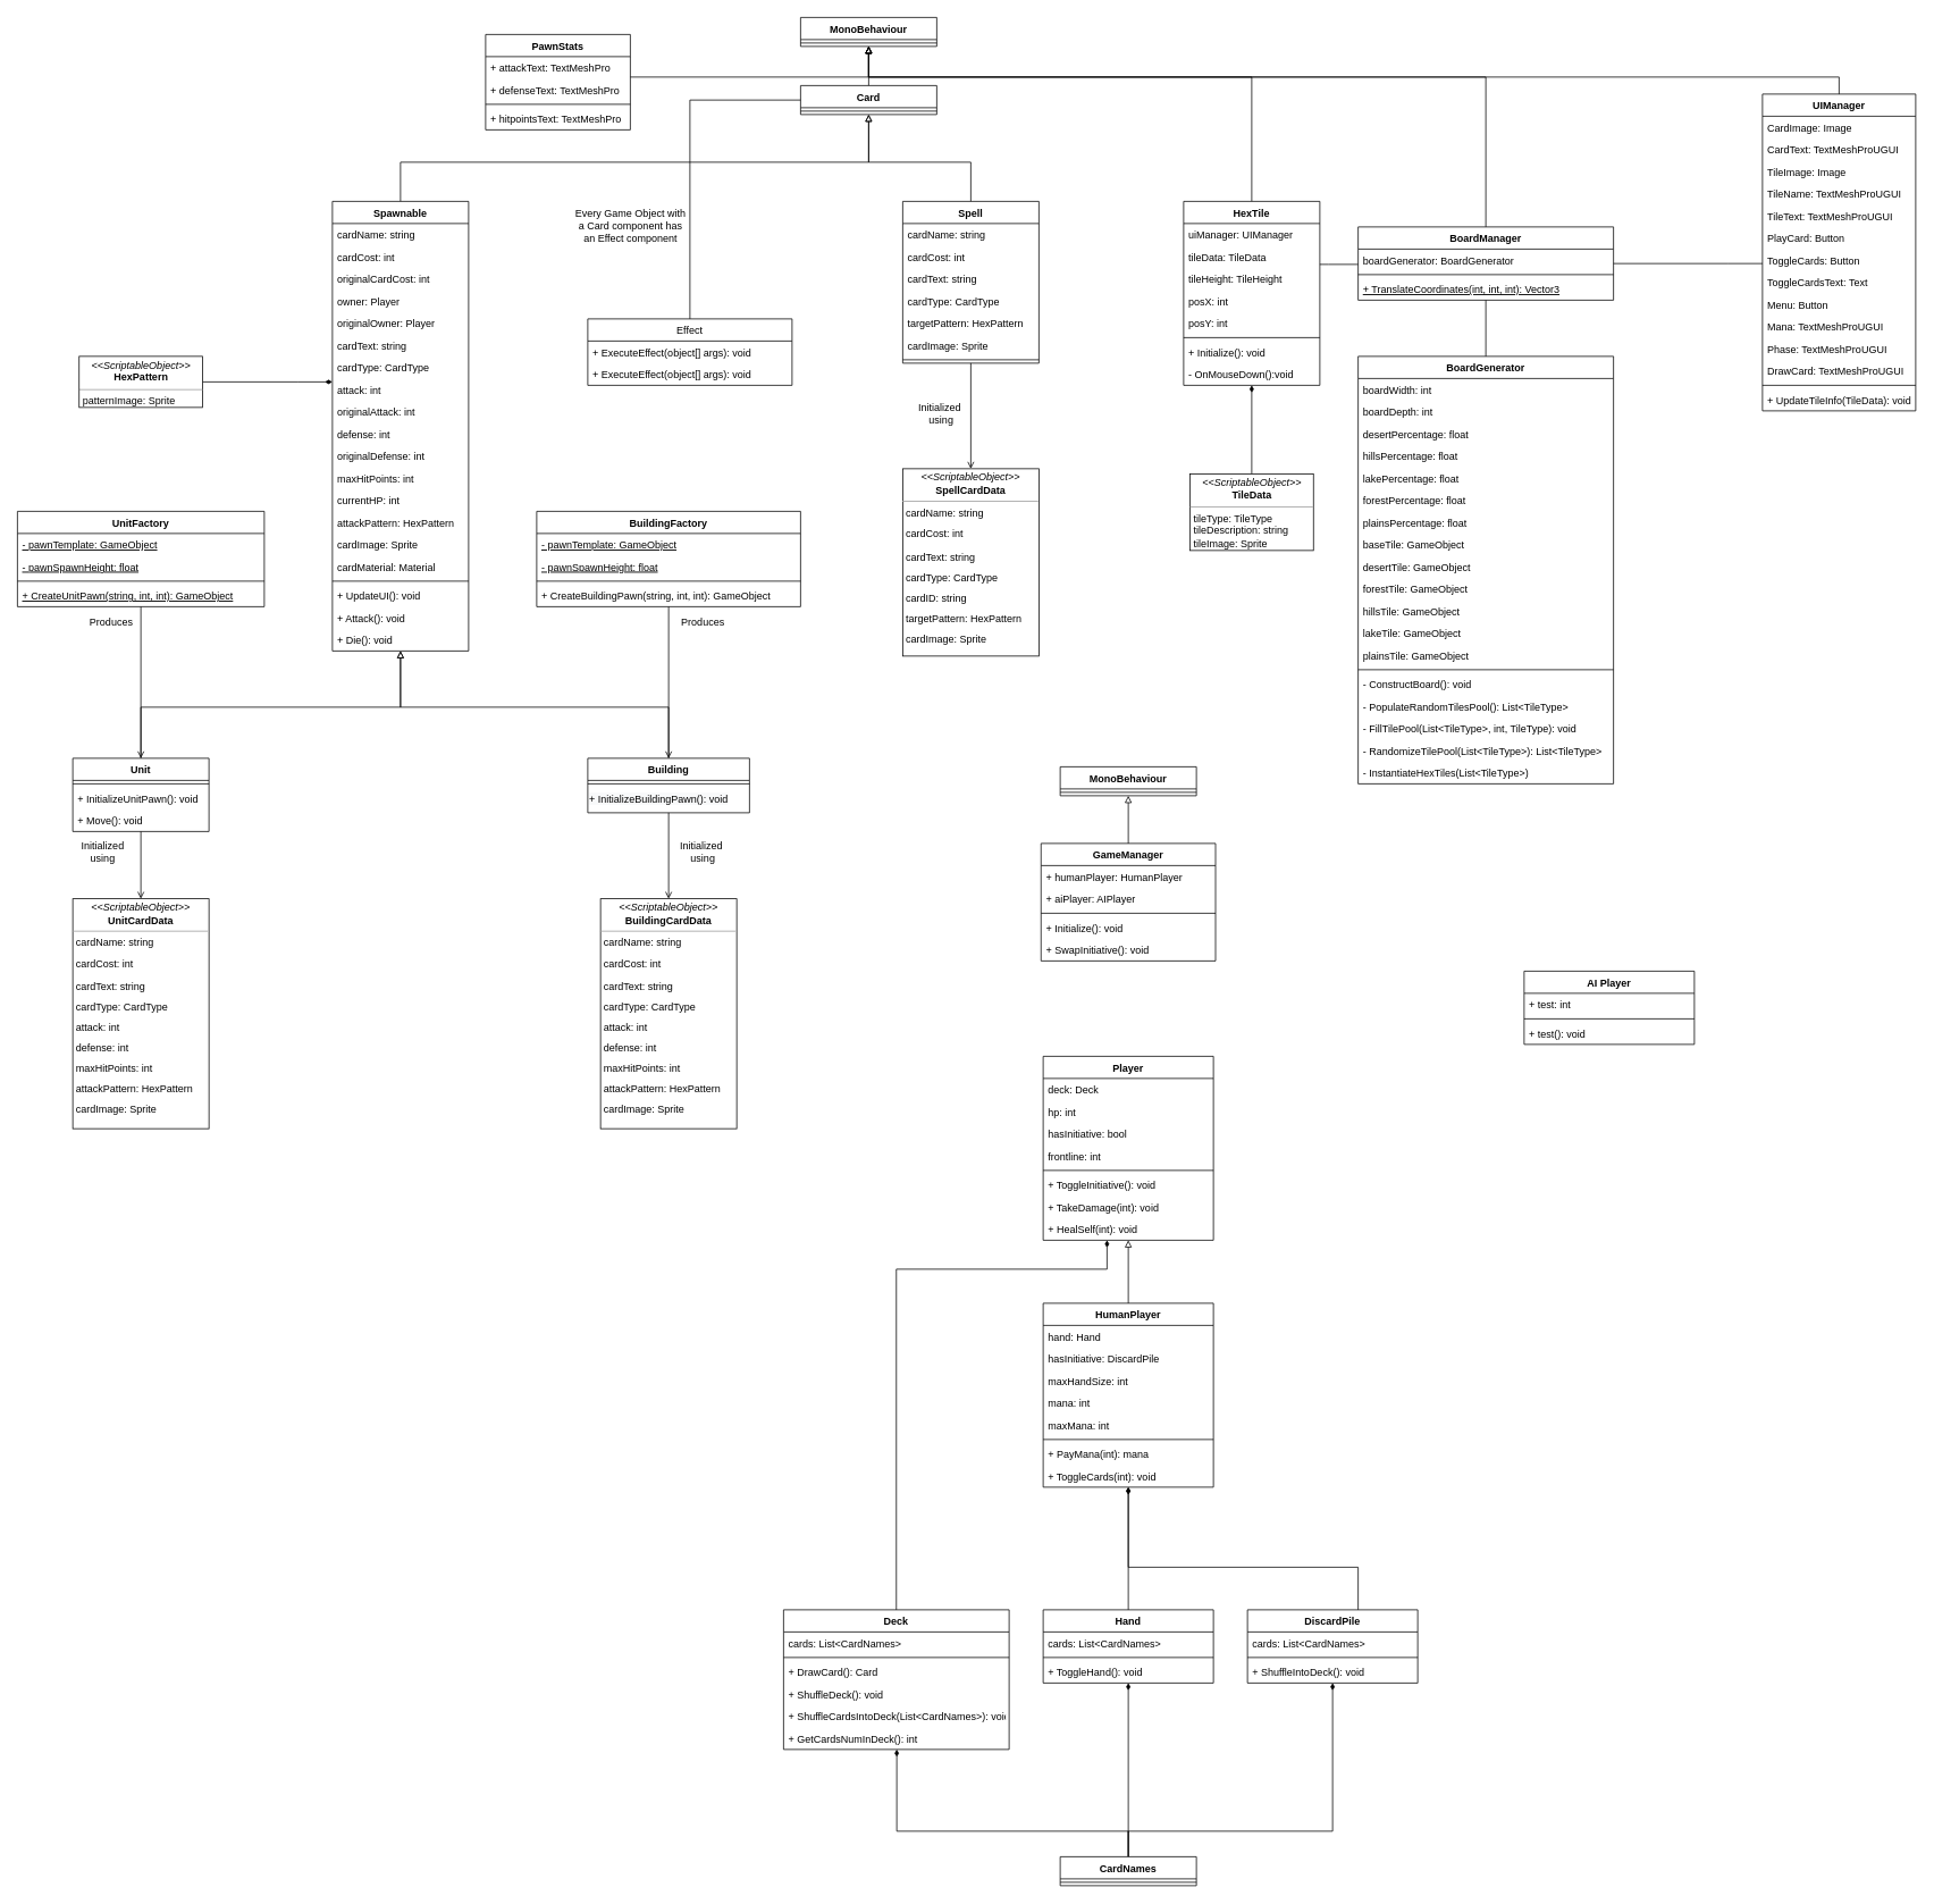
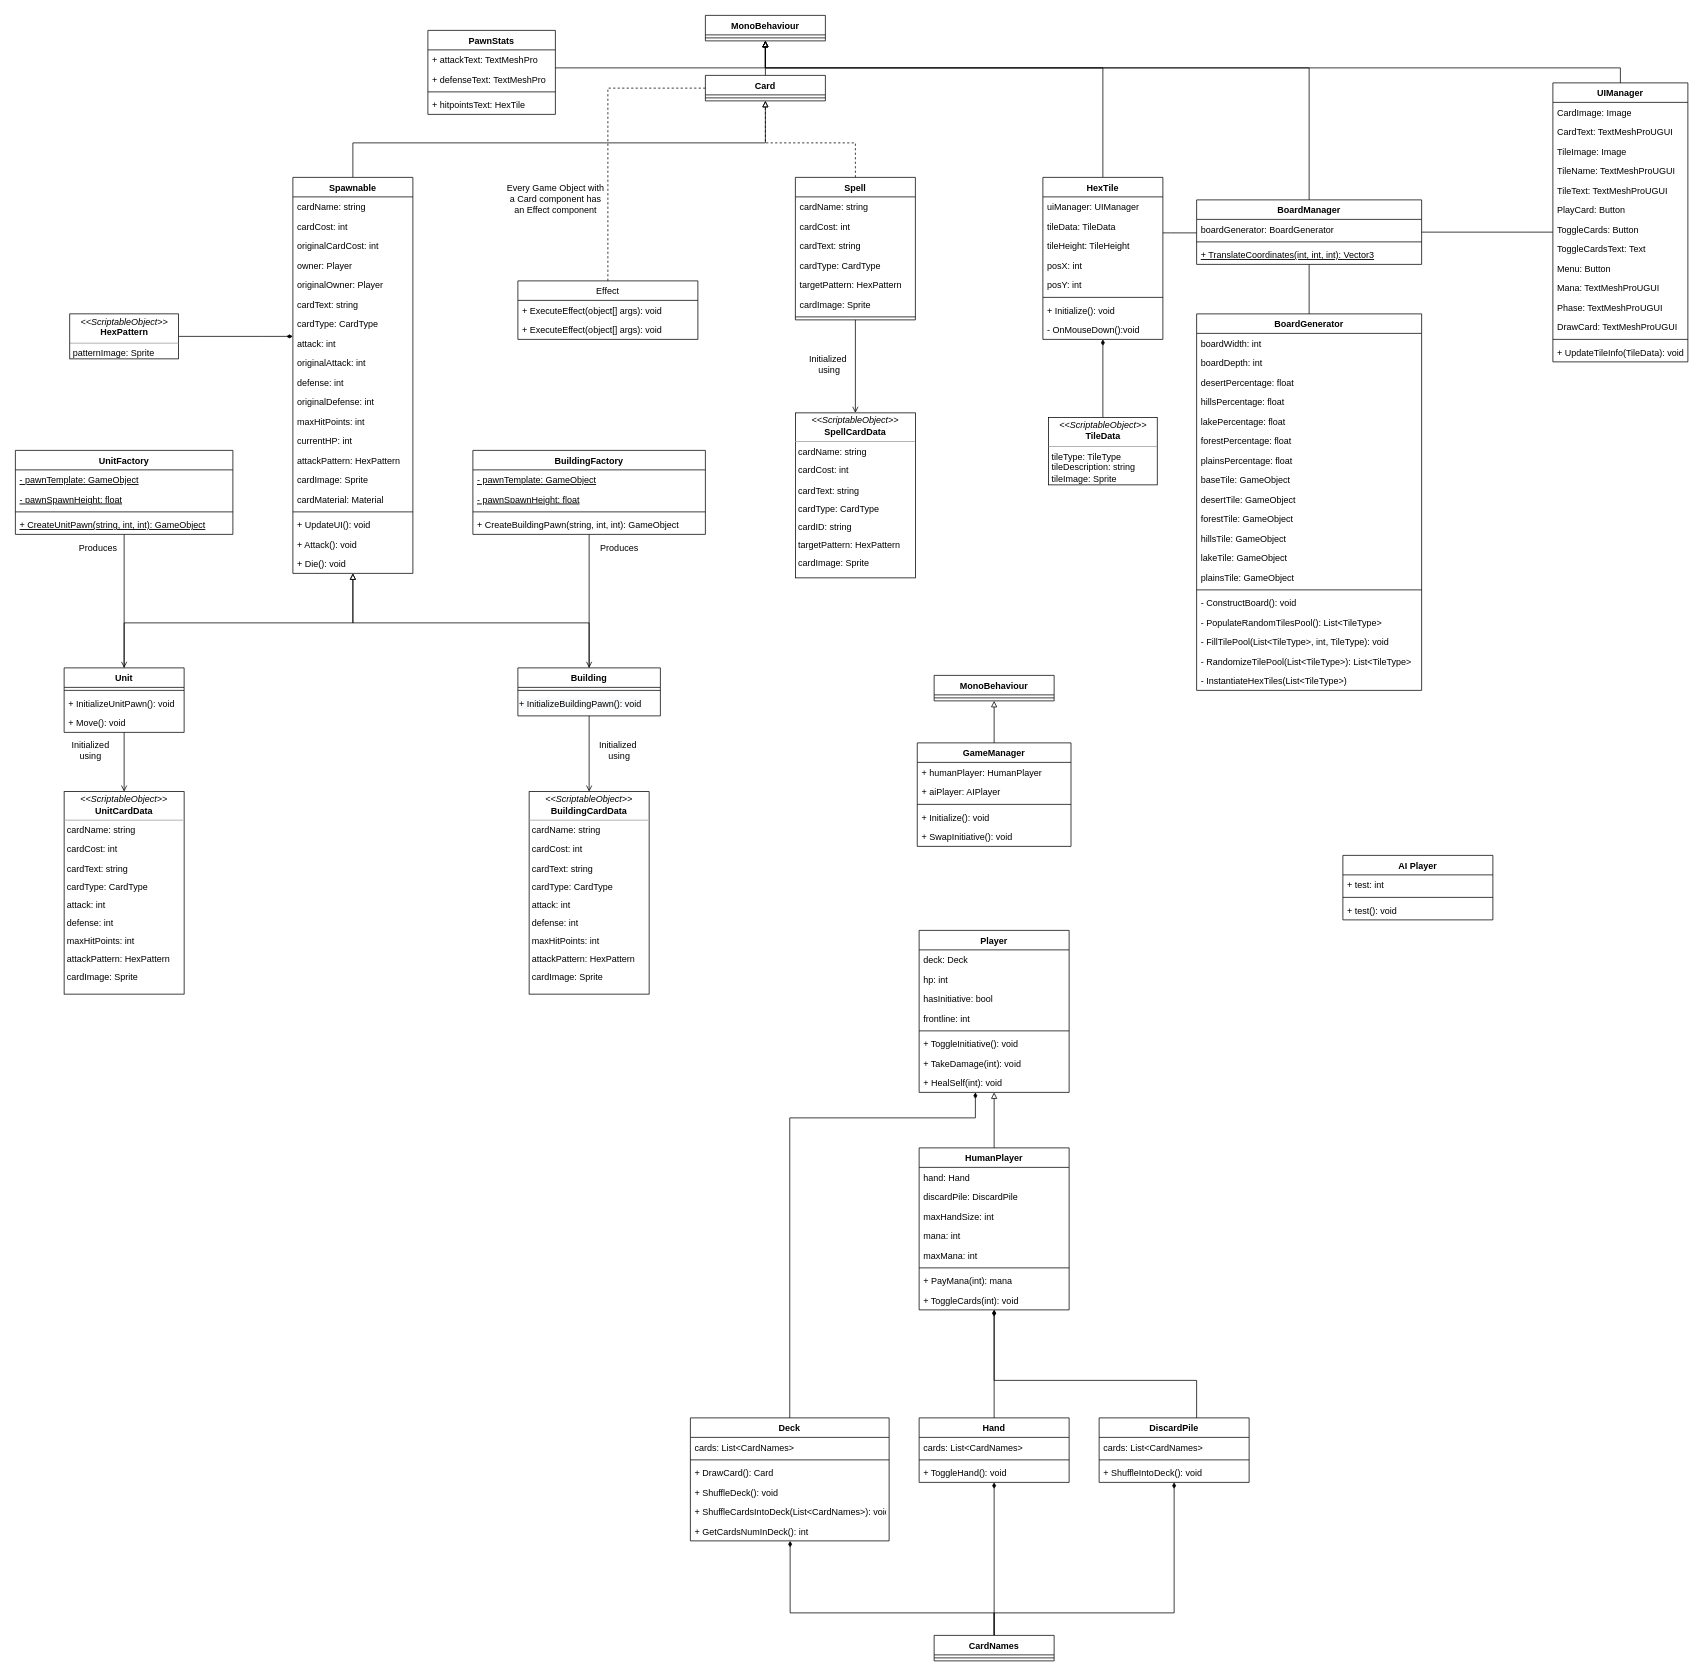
- <mxCell id="87" value="+ hitpointsText: TextMeshPro" style="text;strokeColor=none;fillColor=none;align=left;verticalAlign=top;spacingLeft=4;spacingRight=4;overflow=hidden;rotatable=0;points=[[0,0.5],[1,0.5]];portConstraint=eastwest;" parent="83" vertex="1"><mxGeometry y="86" width="170" height="26" as="geometry" /></mxCell>
+ <mxCell id="87" value="+ hitpointsText: HexTile" style="text;strokeColor=none;fillColor=none;align=left;verticalAlign=top;spacingLeft=4;spacingRight=4;overflow=hidden;rotatable=0;points=[[0,0.5],[1,0.5]];portConstraint=eastwest;" parent="83" vertex="1"><mxGeometry y="86" width="170" height="26" as="geometry" /></mxCell>
- <mxCell id="72" style="edgeStyle=orthogonalEdgeStyle;rounded=0;orthogonalLoop=1;jettySize=auto;html=1;startArrow=none;startFill=0;endArrow=none;endFill=0;strokeColor=#000000;" parent="1" source="73" target="3" edge="1"><mxGeometry relative="1" as="geometry"><Array as="points"><mxPoint x="810" y="117" /></Array></mxGeometry></mxCell>
+ <mxCell id="72" style="edgeStyle=orthogonalEdgeStyle;rounded=0;orthogonalLoop=1;jettySize=auto;html=1;startArrow=none;startFill=0;endArrow=none;endFill=0;strokeColor=#000000;dashed=1;" parent="1" source="73" target="3" edge="1"><mxGeometry relative="1" as="geometry"><Array as="points"><mxPoint x="810" y="117" /></Array></mxGeometry></mxCell>
- <mxCell id="10" style="edgeStyle=orthogonalEdgeStyle;rounded=0;orthogonalLoop=1;jettySize=auto;html=1;exitX=0.5;exitY=0;exitDx=0;exitDy=0;startArrow=none;startFill=0;endArrow=block;endFill=0;strokeColor=#000000;" parent="1" source="11" target="3" edge="1"><mxGeometry relative="1" as="geometry"><Array as="points"><mxPoint x="1140" y="190" /><mxPoint x="1020" y="190" /></Array></mxGeometry></mxCell>
+ <mxCell id="10" style="edgeStyle=orthogonalEdgeStyle;rounded=0;orthogonalLoop=1;jettySize=auto;html=1;exitX=0.5;exitY=0;exitDx=0;exitDy=0;startArrow=none;startFill=0;endArrow=block;endFill=0;strokeColor=#000000;dashed=1;" parent="1" source="11" target="3" edge="1"><mxGeometry relative="1" as="geometry"><Array as="points"><mxPoint x="1140" y="190" /><mxPoint x="1020" y="190" /></Array></mxGeometry></mxCell>
- <mxCell id="130" value="hasInitiative: DiscardPile" style="text;strokeColor=none;fillColor=none;align=left;verticalAlign=top;spacingLeft=4;spacingRight=4;overflow=hidden;rotatable=0;points=[[0,0.5],[1,0.5]];portConstraint=eastwest;" parent="128" vertex="1"><mxGeometry y="52" width="200" height="26" as="geometry" /></mxCell>
+ <mxCell id="130" value="discardPile: DiscardPile" style="text;strokeColor=none;fillColor=none;align=left;verticalAlign=top;spacingLeft=4;spacingRight=4;overflow=hidden;rotatable=0;points=[[0,0.5],[1,0.5]];portConstraint=eastwest;" parent="128" vertex="1"><mxGeometry y="52" width="200" height="26" as="geometry" /></mxCell>
